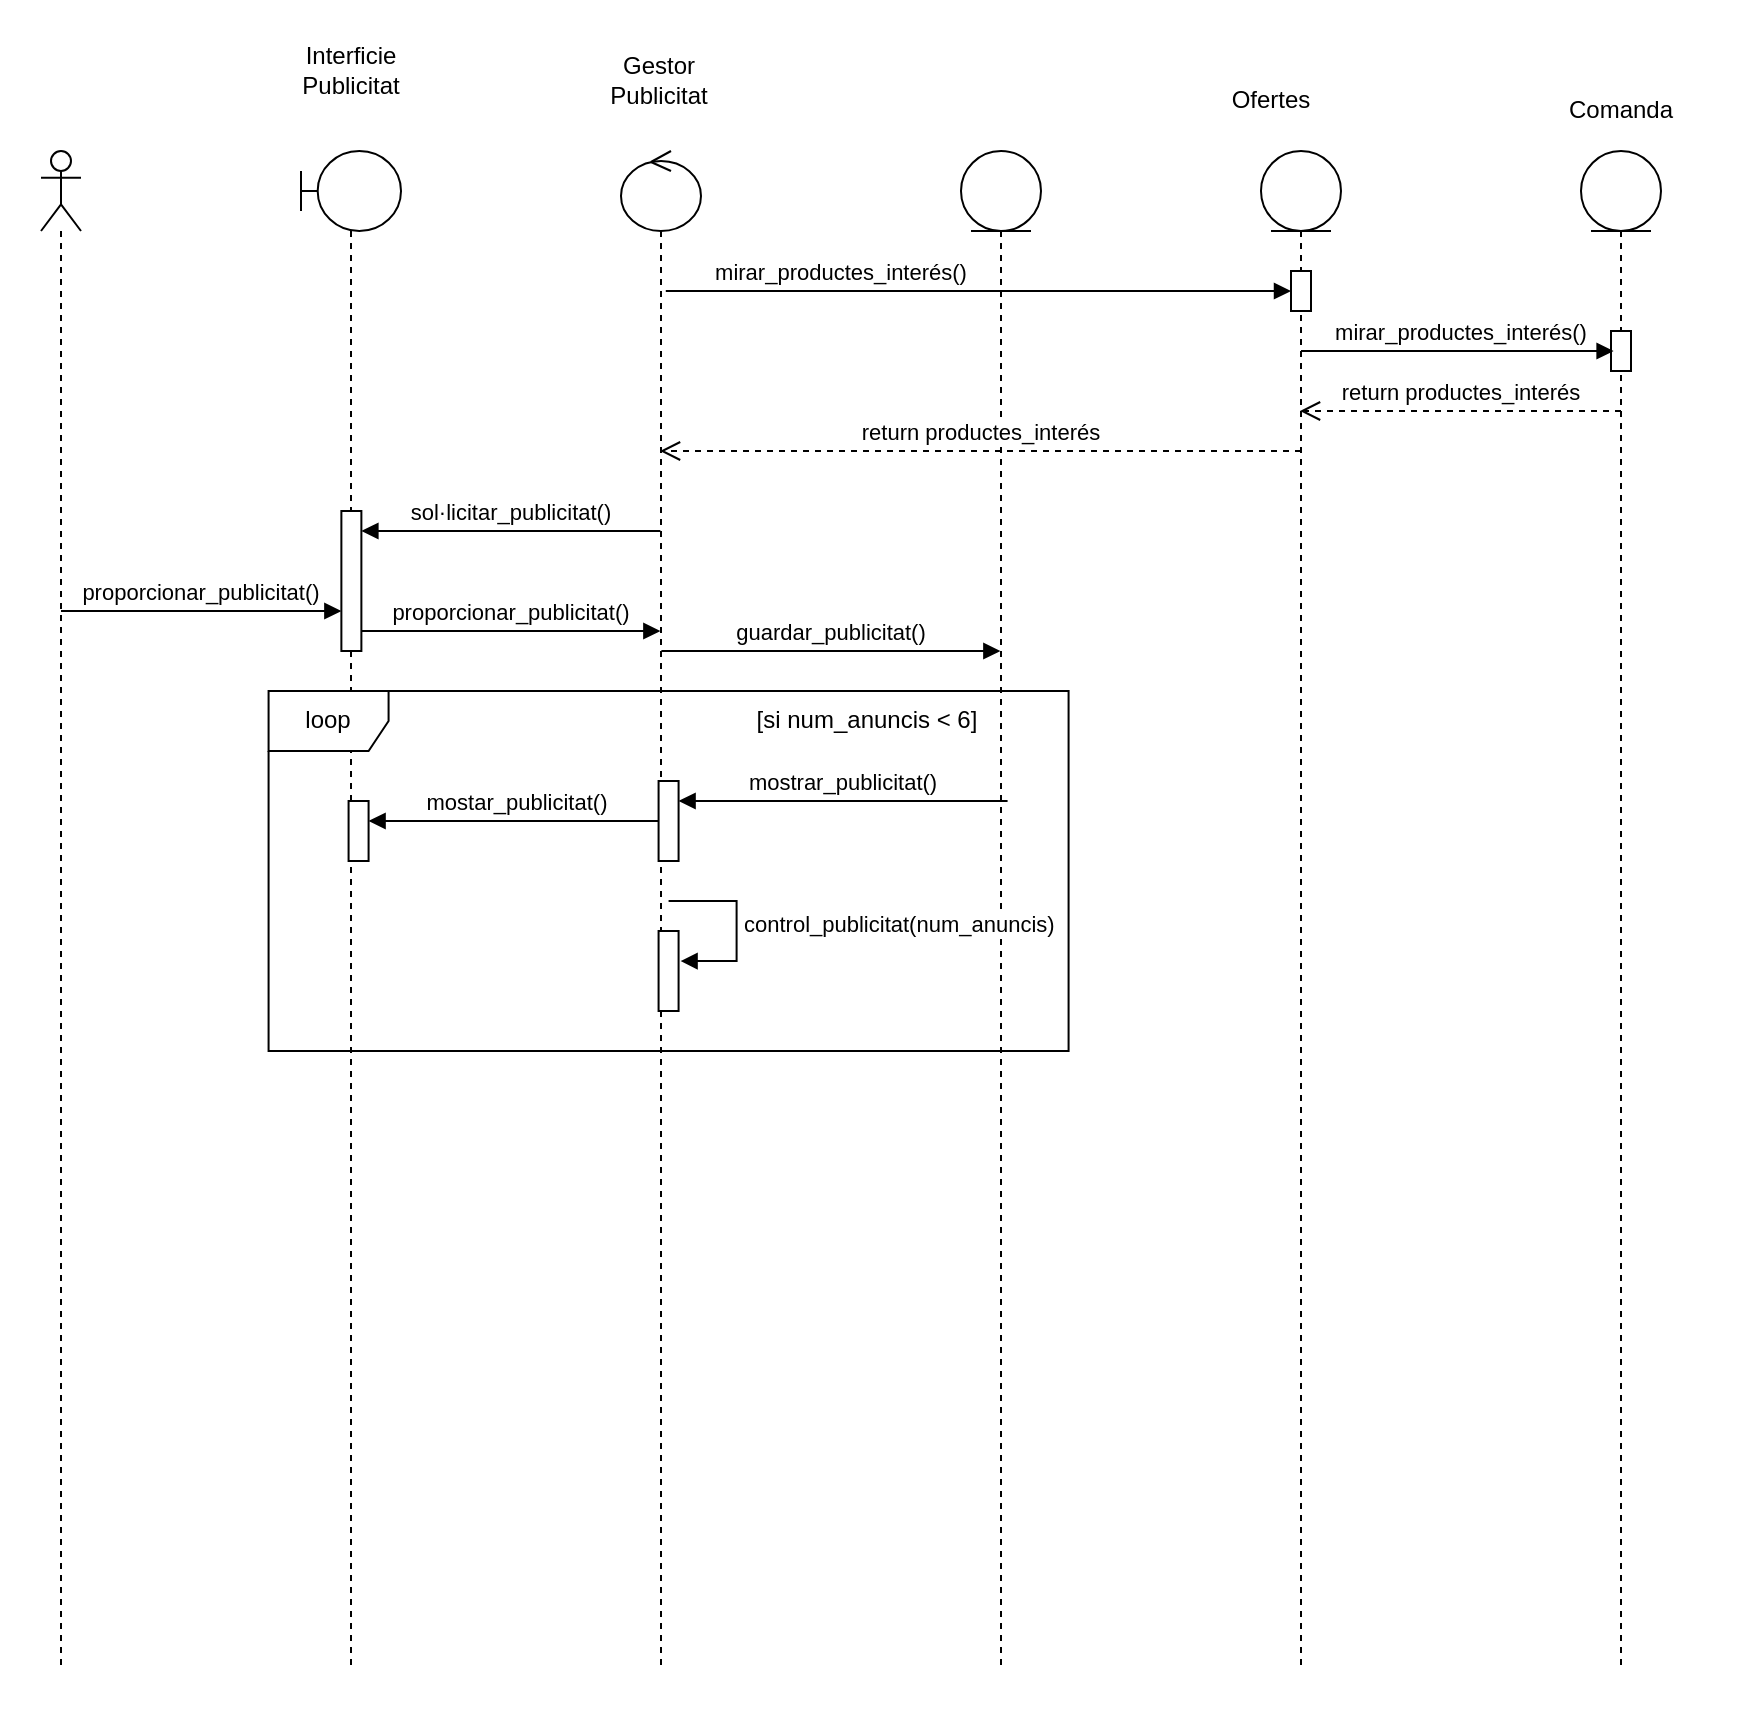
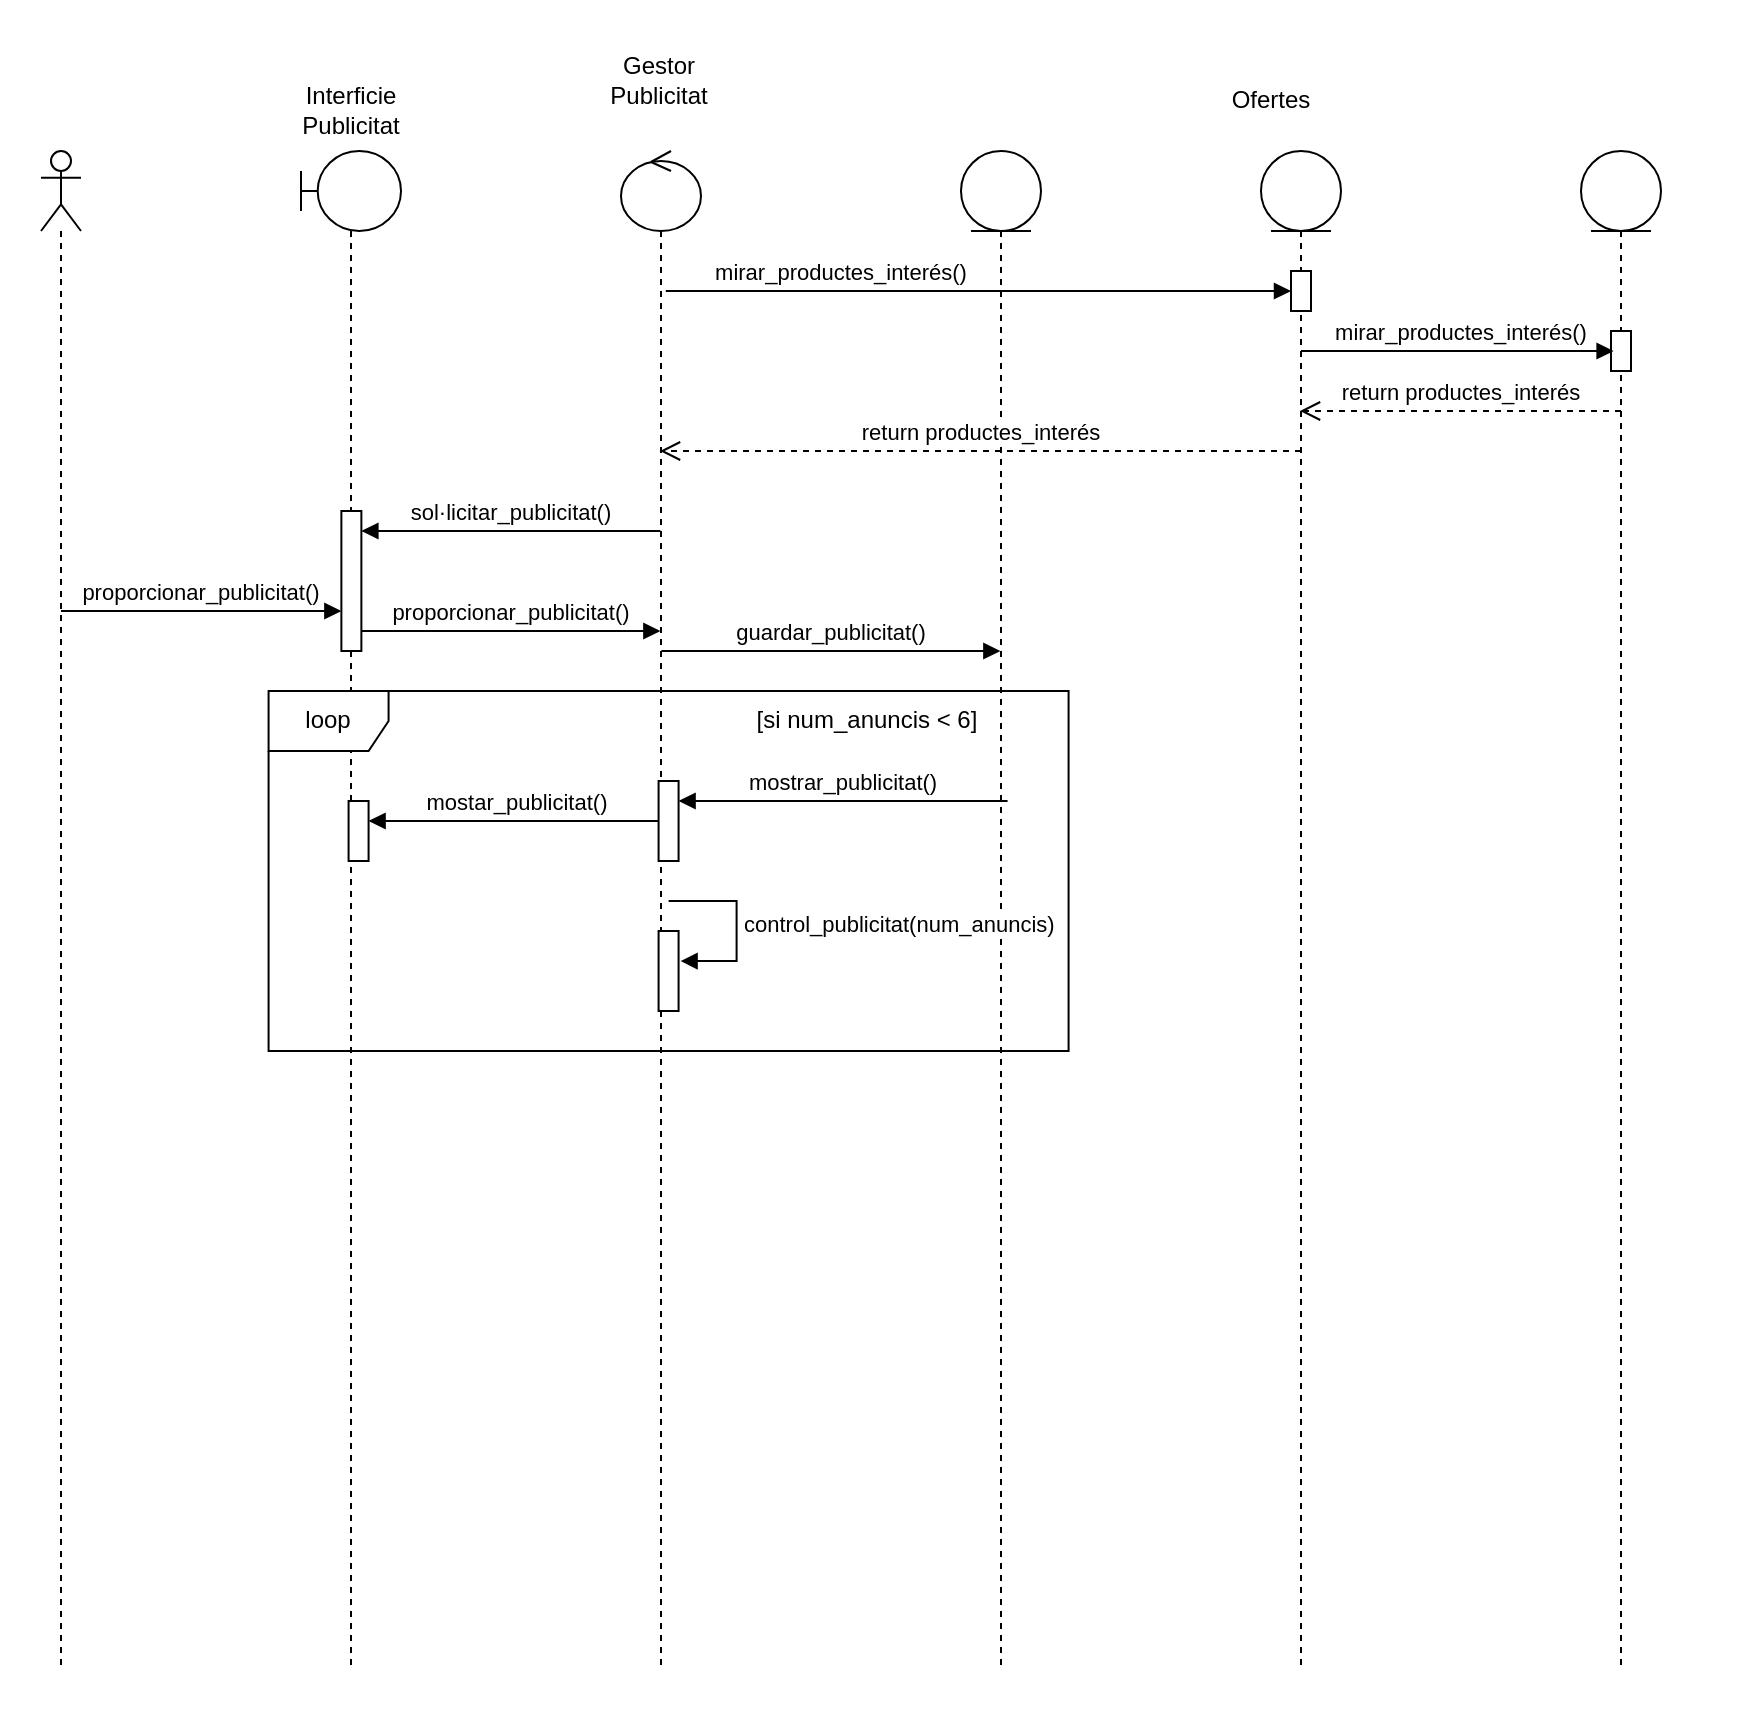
- <mxCell id="8" value="Interficie&lt;div&gt;Publicitat&lt;/div&gt;" style="text;html=1;align=center;verticalAlign=middle;resizable=0;points=[];autosize=1;strokeColor=none;fillColor=none;" parent="1" vertex="1"><mxGeometry x="140" y="15" width="70" height="40" as="geometry" /></mxCell>
+ <mxCell id="8" value="Interficie&lt;div&gt;Publicitat&lt;/div&gt;" style="text;html=1;align=center;verticalAlign=middle;resizable=0;points=[];autosize=1;strokeColor=none;fillColor=none;" parent="1" vertex="1"><mxGeometry x="140" y="35" width="70" height="40" as="geometry" /></mxCell>
- <mxCell id="23" value="Comanda" style="text;html=1;align=center;verticalAlign=middle;resizable=0;points=[];autosize=1;strokeColor=none;fillColor=none;" vertex="1" parent="1"><mxGeometry x="770" y="40" width="80" height="30" as="geometry" /></mxCell>
